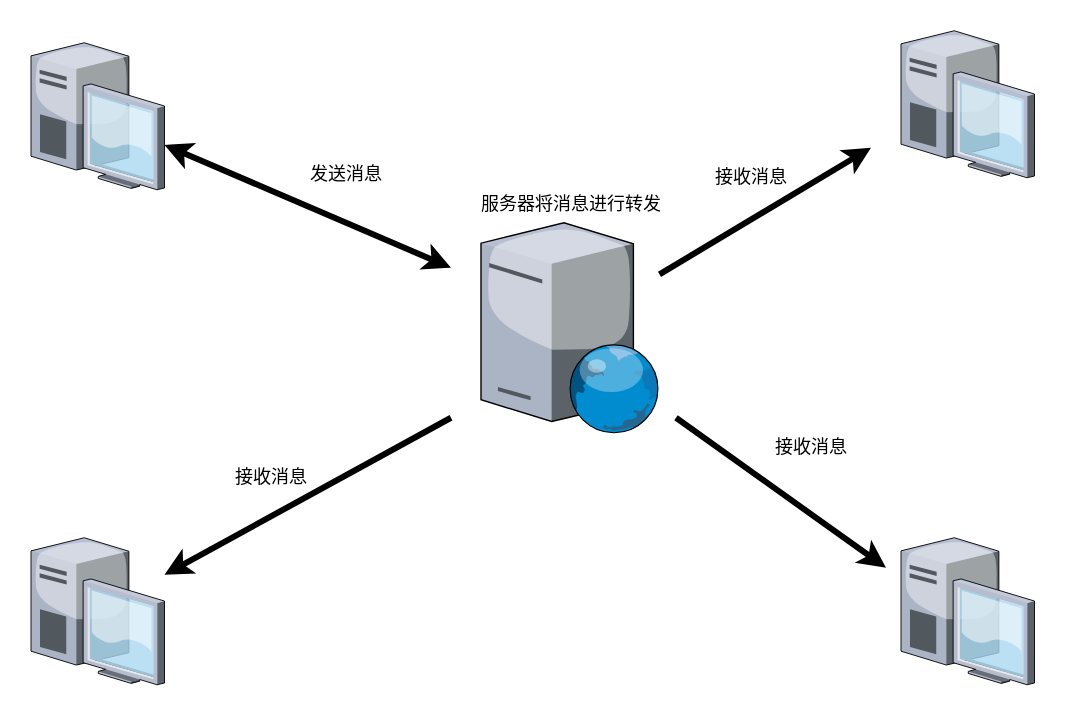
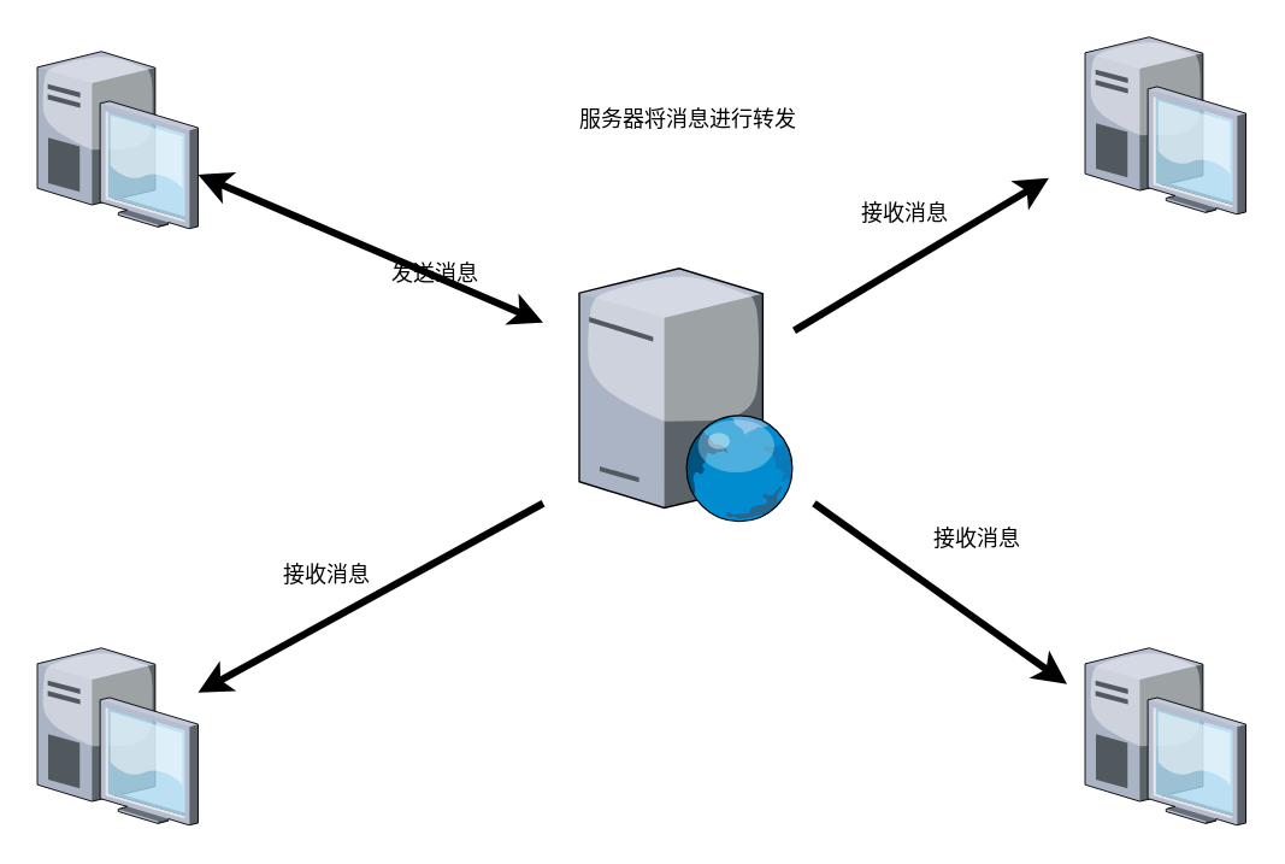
- <mxCell id="11" value="发送消息" style="text;html=1;align=center;verticalAlign=middle;resizable=0;points=[];autosize=1;strokeColor=none;fillColor=none;" vertex="1" parent="1"><mxGeometry x="200" y="106" width="60" height="20" as="geometry" /></mxCell>
+ <mxCell id="11" value="发送消息" style="text;html=1;align=center;verticalAlign=middle;resizable=0;points=[];autosize=1;strokeColor=none;fillColor=none;" vertex="1" parent="1"><mxGeometry x="210" y="141" width="60" height="20" as="geometry" /></mxCell>
- <mxCell id="12" value="服务器将消息进行转发" style="text;html=1;align=center;verticalAlign=middle;resizable=0;points=[];autosize=1;strokeColor=none;fillColor=none;" vertex="1" parent="1"><mxGeometry x="309.5" y="126" width="140" height="20" as="geometry" /></mxCell>
+ <mxCell id="12" value="服务器将消息进行转发" style="text;html=1;align=center;verticalAlign=middle;resizable=0;points=[];autosize=1;strokeColor=none;fillColor=none;" vertex="1" parent="1"><mxGeometry x="309.5" y="56" width="140" height="20" as="geometry" /></mxCell>
